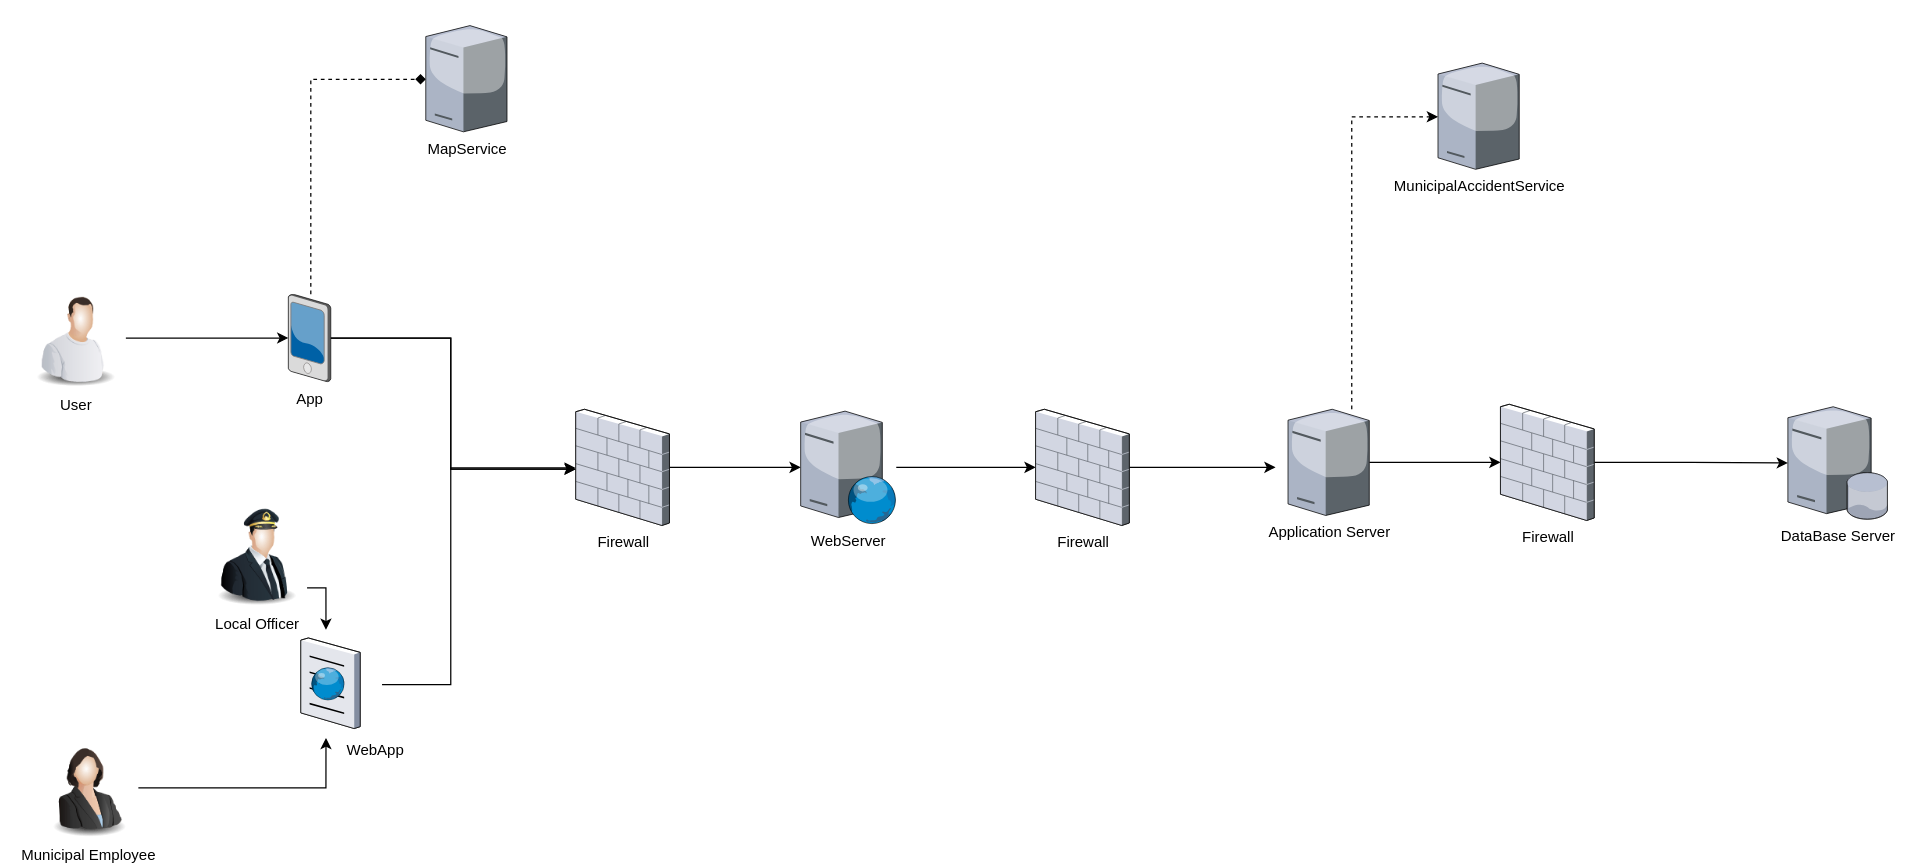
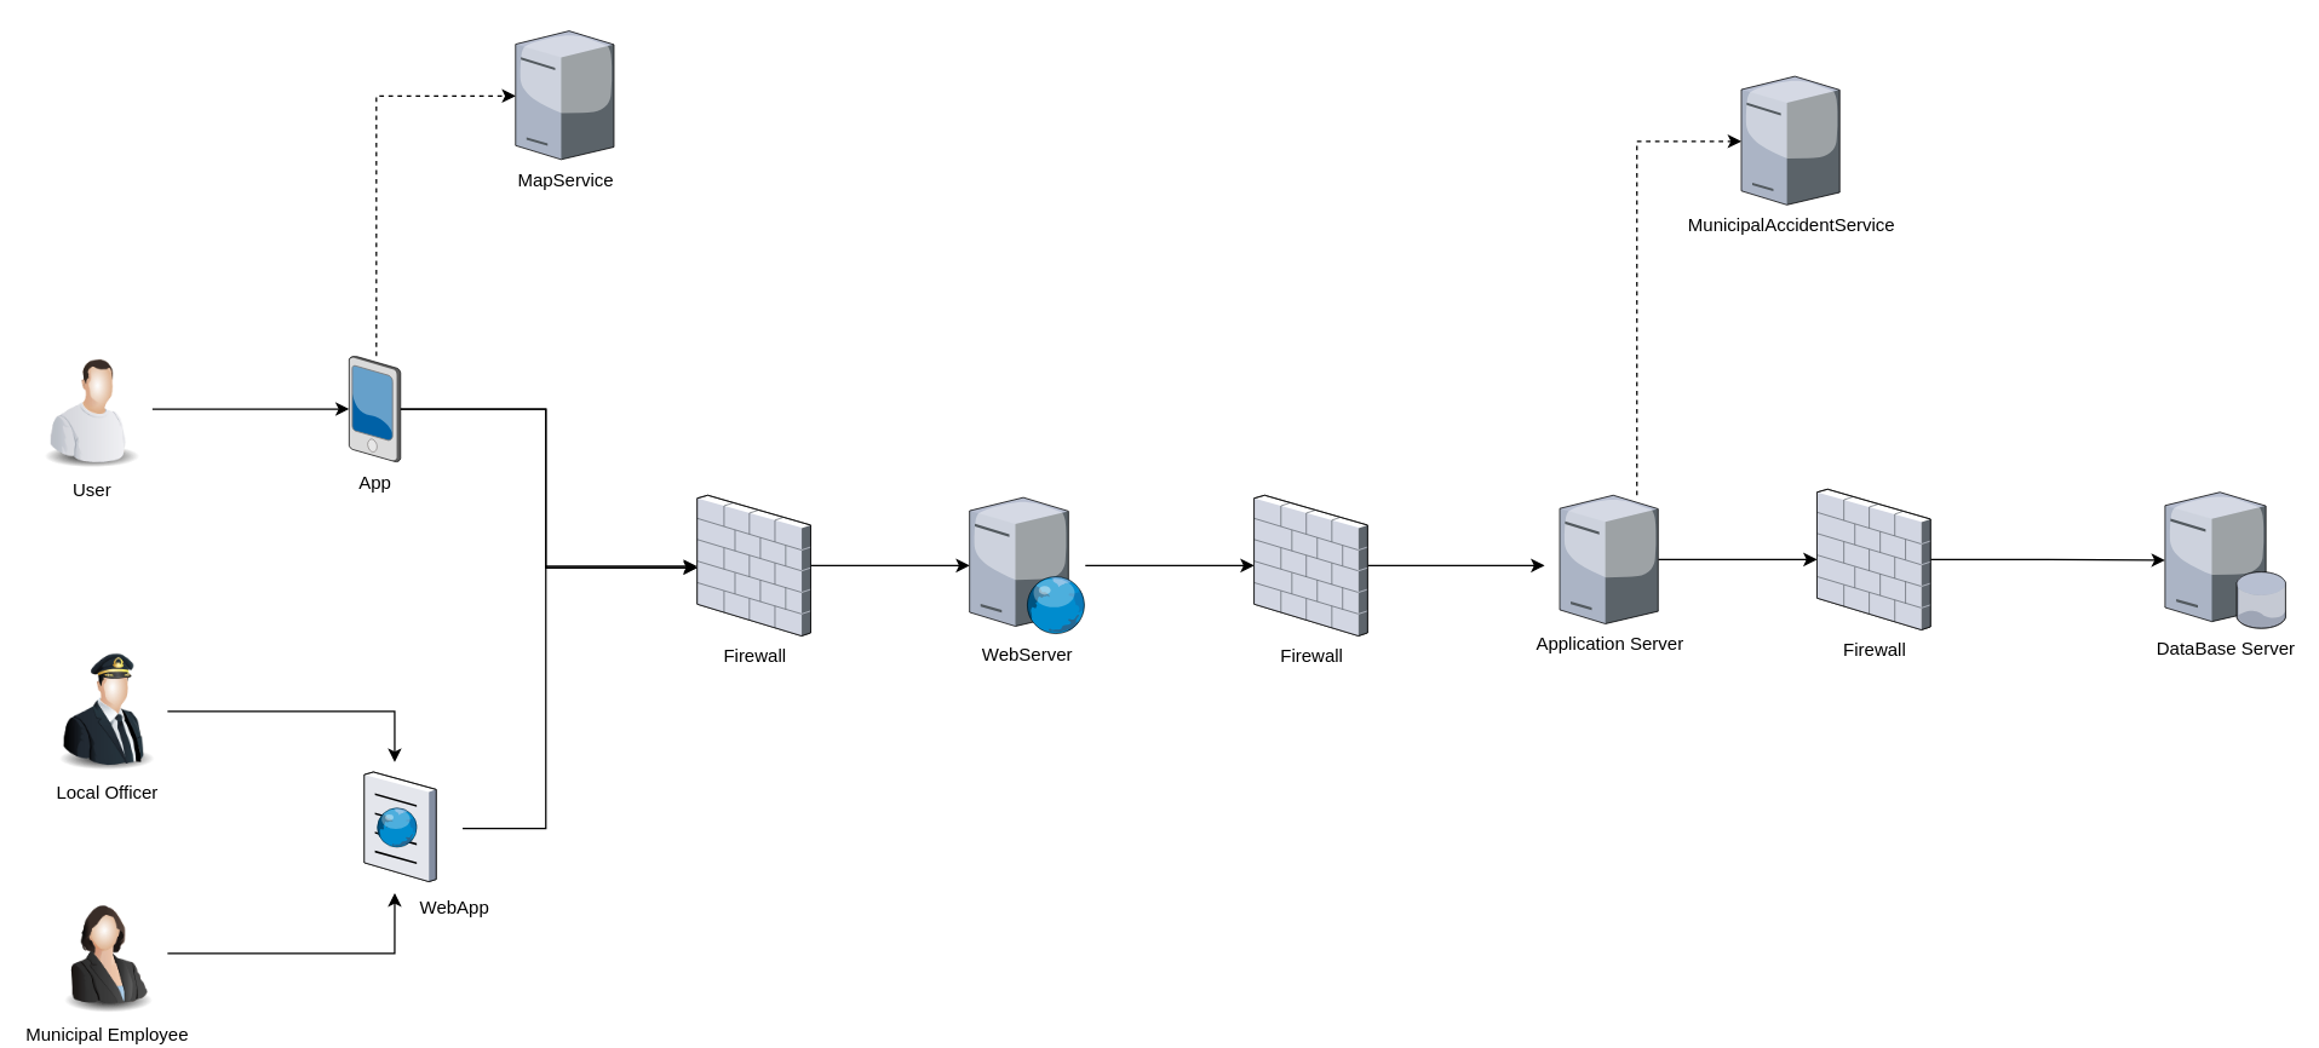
- <mxCell id="4" style="edgeStyle=orthogonalEdgeStyle;rounded=0;orthogonalLoop=1;jettySize=auto;html=1;startArrow=none;startFill=0;dashed=1;endArrow=diamond;" edge="1" parent="1" source="5" target="27"><mxGeometry relative="1" as="geometry"><Array as="points"><mxPoint x="248" y="63" /></Array></mxGeometry></mxCell>
+ <mxCell id="4" style="edgeStyle=orthogonalEdgeStyle;rounded=0;orthogonalLoop=1;jettySize=auto;html=1;startArrow=none;startFill=0;dashed=1;" edge="1" parent="1" source="5" target="27"><mxGeometry relative="1" as="geometry"><Array as="points"><mxPoint x="248" y="63" /></Array></mxGeometry></mxCell>
- <mxCell id="9" value="Local Officer" style="image;html=1;labelBackgroundColor=#ffffff;image=img/lib/clip_art/people/Pilot_Man_128x128.png" vertex="1" parent="1"><mxGeometry x="165" y="405" width="80" height="80" as="geometry" /></mxCell>
+ <mxCell id="9" value="Local Officer" style="image;html=1;labelBackgroundColor=#ffffff;image=img/lib/clip_art/people/Pilot_Man_128x128.png" vertex="1" parent="1"><mxGeometry x="30" y="430" width="80" height="80" as="geometry" /></mxCell>
